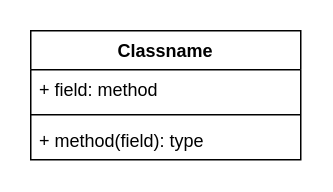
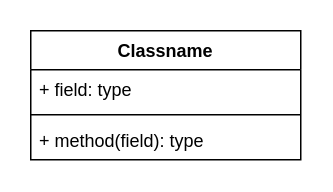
- <mxCell id="3" value="+ field: method" style="text;strokeColor=none;fillColor=none;align=left;verticalAlign=top;spacingLeft=4;spacingRight=4;overflow=hidden;rotatable=0;points=[[0,0.5],[1,0.5]];portConstraint=eastwest;whiteSpace=wrap;html=1;" vertex="1" parent="2"><mxGeometry y="26" width="180" height="26" as="geometry" /></mxCell>
+ <mxCell id="3" value="+ field: type" style="text;strokeColor=none;fillColor=none;align=left;verticalAlign=top;spacingLeft=4;spacingRight=4;overflow=hidden;rotatable=0;points=[[0,0.5],[1,0.5]];portConstraint=eastwest;whiteSpace=wrap;html=1;" vertex="1" parent="2"><mxGeometry y="26" width="180" height="26" as="geometry" /></mxCell>
